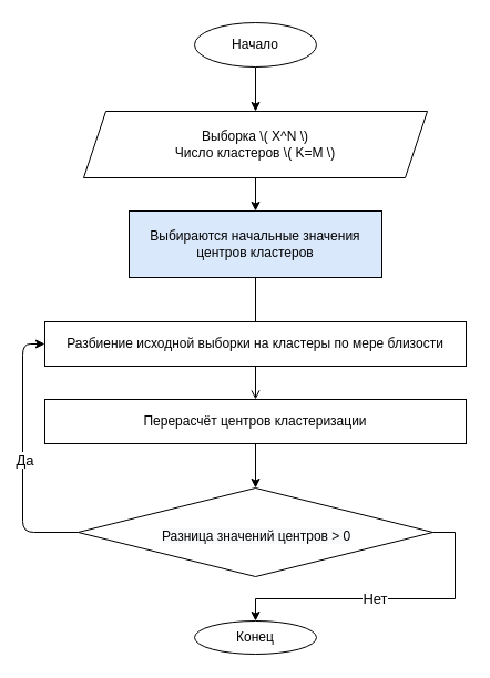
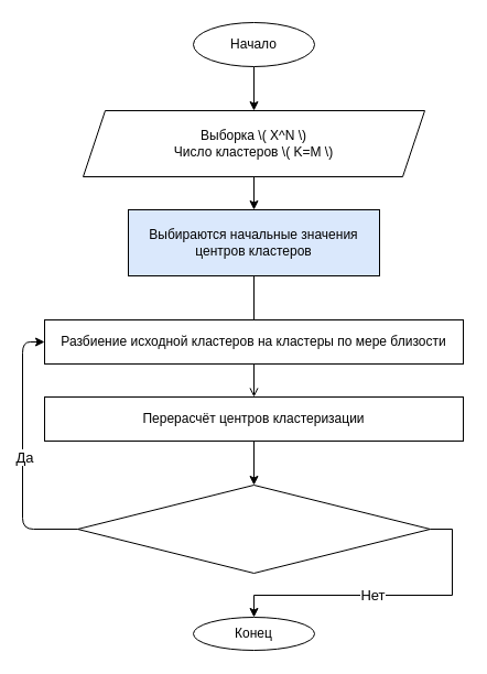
- <mxCell id="5" value="Разбиение исходной выборки на кластеры по мере близости" style="rounded=0;whiteSpace=wrap;html=1;" parent="1" vertex="1"><mxGeometry x="40" y="290" width="380" height="40" as="geometry" /></mxCell>
+ <mxCell id="5" value="Разбиение исходной кластеров на кластеры по мере близости" style="rounded=0;whiteSpace=wrap;html=1;" parent="1" vertex="1"><mxGeometry x="40" y="290" width="380" height="40" as="geometry" /></mxCell>
- <mxCell id="15" value="&lt;span style=&quot;color: rgb(0 , 0 , 0) ; font-family: &amp;#34;helvetica&amp;#34; ; font-size: 12px ; font-style: normal ; font-weight: 400 ; letter-spacing: normal ; text-align: center ; text-indent: 0px ; text-transform: none ; word-spacing: 0px ; background-color: rgb(248 , 249 , 250) ; display: inline ; float: none&quot;&gt;Разница значений центров &amp;gt; 0&lt;/span&gt;&lt;br&gt;" style="text;whiteSpace=wrap;html=1;fontSize=9;" parent="13" vertex="1"><mxGeometry x="74" y="30" width="200" height="30" as="geometry" /></mxCell>
